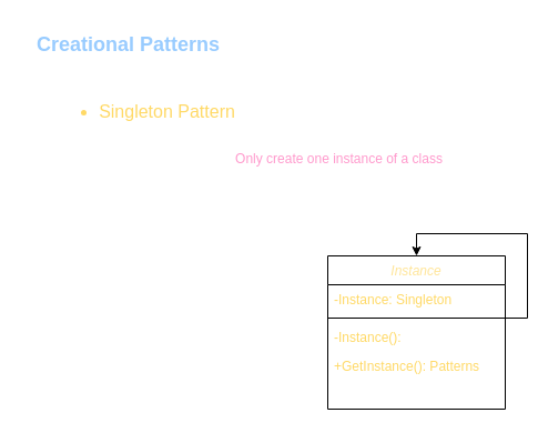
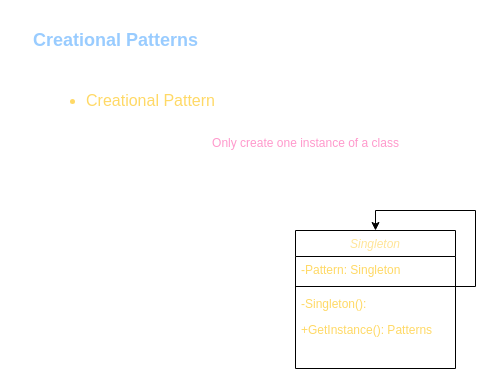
- <mxCell id="9" value="&lt;ul&gt;&lt;li&gt;Singleton Pattern&lt;/li&gt;&lt;/ul&gt;" style="text;html=1;align=center;verticalAlign=middle;resizable=0;points=[];autosize=1;strokeColor=none;fillColor=none;fontSize=16;fontColor=#FFD966;" vertex="1" parent="1"><mxGeometry x="35" y="70" width="190" height="60" as="geometry" /></mxCell>
+ <mxCell id="9" value="&lt;ul&gt;&lt;li&gt;Creational Pattern&lt;/li&gt;&lt;/ul&gt;" style="text;html=1;align=center;verticalAlign=middle;resizable=0;points=[];autosize=1;strokeColor=none;fillColor=none;fontSize=16;fontColor=#FFD966;" vertex="1" parent="1"><mxGeometry x="35" y="70" width="190" height="60" as="geometry" /></mxCell>
- <mxCell id="2" value="Instance" style="swimlane;fontStyle=2;align=center;verticalAlign=top;childLayout=stackLayout;horizontal=1;startSize=26;horizontalStack=0;resizeParent=1;resizeLast=0;collapsible=1;marginBottom=0;rounded=0;shadow=0;strokeWidth=1;labelBorderColor=none;fontColor=#FFE599;" parent="1" vertex="1"><mxGeometry x="295" y="230" width="160" height="138" as="geometry"><mxRectangle x="40" y="120" width="160" height="26" as="alternateBounds" /></mxGeometry></mxCell>
+ <mxCell id="2" value="Singleton" style="swimlane;fontStyle=2;align=center;verticalAlign=top;childLayout=stackLayout;horizontal=1;startSize=26;horizontalStack=0;resizeParent=1;resizeLast=0;collapsible=1;marginBottom=0;rounded=0;shadow=0;strokeWidth=1;labelBorderColor=none;fontColor=#FFE599;" parent="1" vertex="1"><mxGeometry x="295" y="230" width="160" height="138" as="geometry"><mxRectangle x="40" y="120" width="160" height="26" as="alternateBounds" /></mxGeometry></mxCell>
- <mxCell id="3" value="-Instance: Singleton&#10;" style="text;align=left;verticalAlign=top;spacingLeft=4;spacingRight=4;overflow=hidden;rotatable=0;points=[[0,0.5],[1,0.5]];portConstraint=eastwest;fontColor=#FFD966;" parent="2" vertex="1"><mxGeometry y="26" width="160" height="26" as="geometry" /></mxCell>
+ <mxCell id="3" value="-Pattern: Singleton&#10;" style="text;align=left;verticalAlign=top;spacingLeft=4;spacingRight=4;overflow=hidden;rotatable=0;points=[[0,0.5],[1,0.5]];portConstraint=eastwest;fontColor=#FFD966;" parent="2" vertex="1"><mxGeometry y="26" width="160" height="26" as="geometry" /></mxCell>
- <mxCell id="6" value="-Instance():&#10;" style="text;align=left;verticalAlign=top;spacingLeft=4;spacingRight=4;overflow=hidden;rotatable=0;points=[[0,0.5],[1,0.5]];portConstraint=eastwest;fontColor=#FFD966;" parent="2" vertex="1"><mxGeometry y="60" width="160" height="26" as="geometry" /></mxCell>
+ <mxCell id="6" value="-Singleton():&#10;" style="text;align=left;verticalAlign=top;spacingLeft=4;spacingRight=4;overflow=hidden;rotatable=0;points=[[0,0.5],[1,0.5]];portConstraint=eastwest;fontColor=#FFD966;" parent="2" vertex="1"><mxGeometry y="60" width="160" height="26" as="geometry" /></mxCell>
